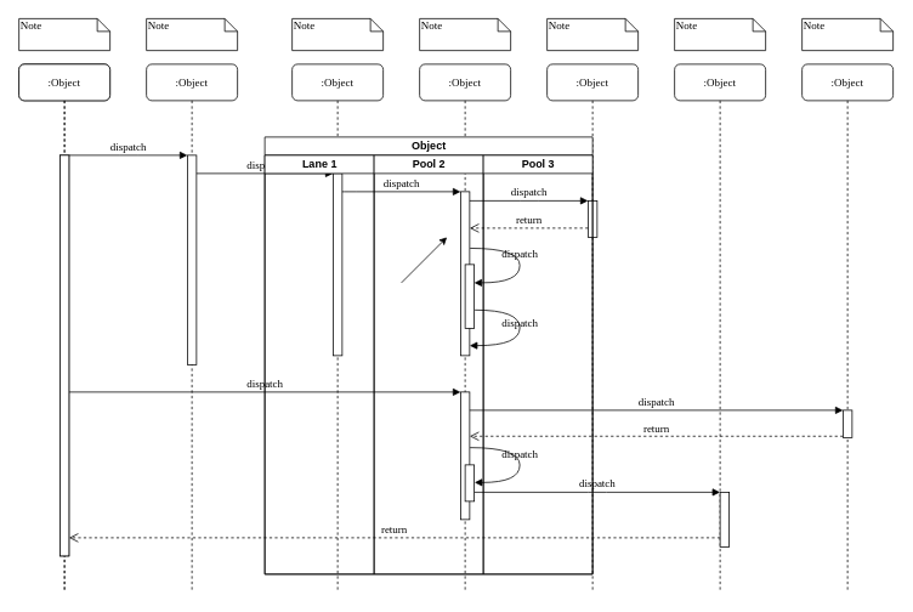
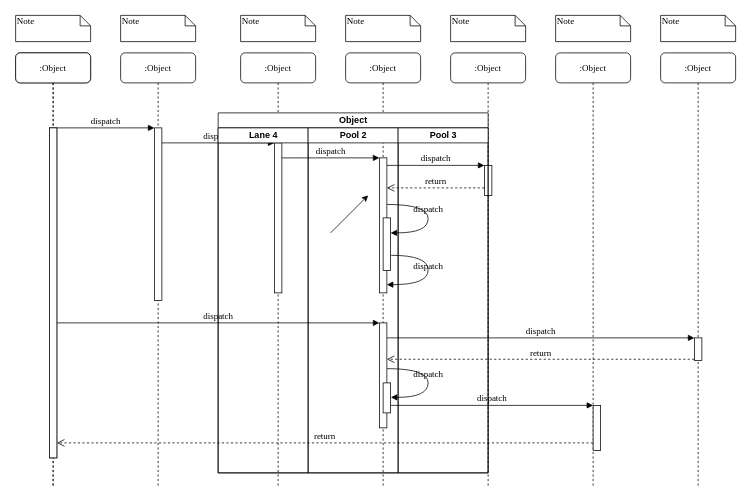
- <mxCell id="43" value="Lane 1" style="swimlane;startSize=20;html=1;" parent="42" vertex="1"><mxGeometry y="20" width="120" height="460" as="geometry" /></mxCell>
+ <mxCell id="43" value="Lane 4" style="swimlane;startSize=20;html=1;" parent="42" vertex="1"><mxGeometry y="20" width="120" height="460" as="geometry" /></mxCell>
